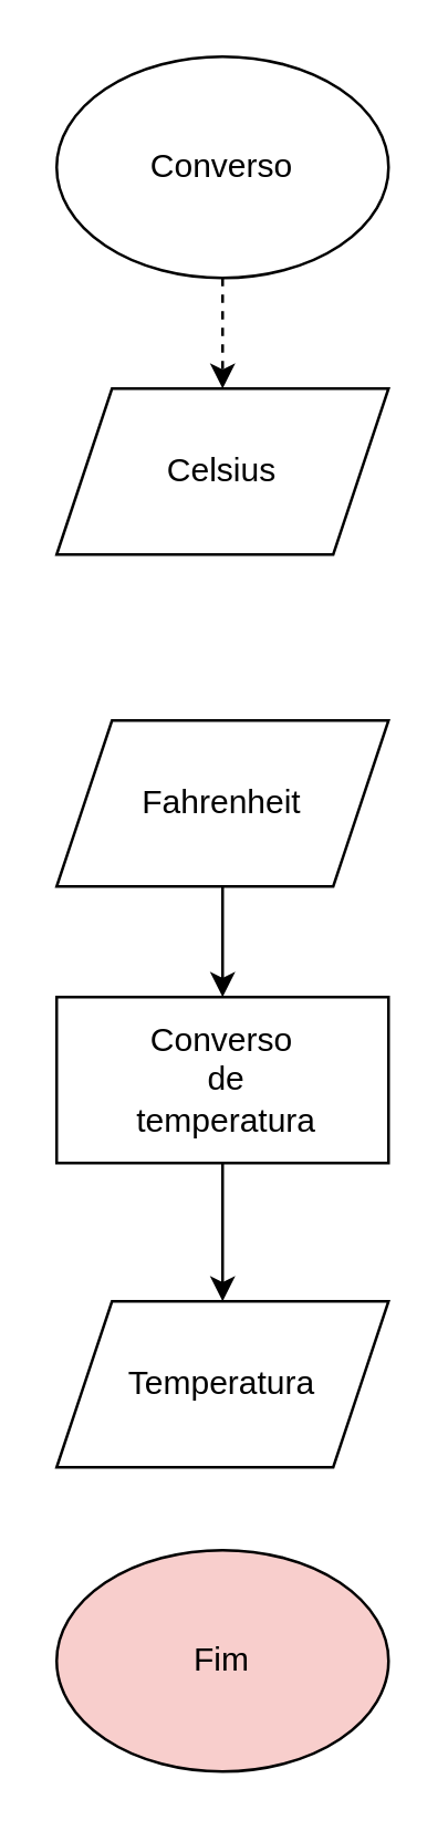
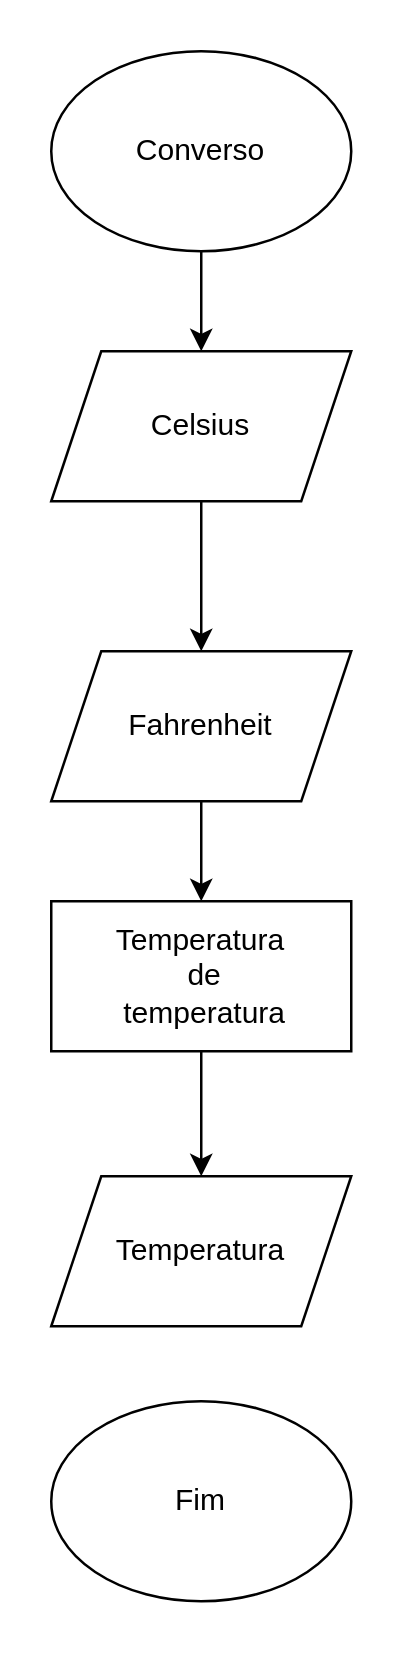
- <mxCell id="2" style="edgeStyle=orthogonalEdgeStyle;rounded=0;orthogonalLoop=1;jettySize=auto;html=1;entryX=0.5;entryY=0;entryDx=0;entryDy=0;dashed=1;" edge="1" parent="1" source="3" target="5"><mxGeometry relative="1" as="geometry" /></mxCell>
+ <mxCell id="2" style="edgeStyle=orthogonalEdgeStyle;rounded=0;orthogonalLoop=1;jettySize=auto;html=1;entryX=0.5;entryY=0;entryDx=0;entryDy=0;" edge="1" parent="1" source="3" target="5"><mxGeometry relative="1" as="geometry" /></mxCell>
+ <mxCell id="4" style="edgeStyle=orthogonalEdgeStyle;rounded=0;orthogonalLoop=1;jettySize=auto;html=1;entryX=0.5;entryY=0;entryDx=0;entryDy=0;" edge="1" parent="1" source="5" target="7"><mxGeometry relative="1" as="geometry" /></mxCell>
- <mxCell id="9" value="Converso&lt;br&gt;&amp;nbsp;de&lt;br&gt;&amp;nbsp;temperatura" style="rounded=0;whiteSpace=wrap;html=1;" vertex="1" parent="1"><mxGeometry x="20" y="360" width="120" height="60" as="geometry" /></mxCell>
+ <mxCell id="9" value="Temperatura&lt;br&gt;&amp;nbsp;de&lt;br&gt;&amp;nbsp;temperatura" style="rounded=0;whiteSpace=wrap;html=1;" vertex="1" parent="1"><mxGeometry x="20" y="360" width="120" height="60" as="geometry" /></mxCell>
- <mxCell id="11" value="Fim" style="ellipse;whiteSpace=wrap;html=1;fillColor=#f8cecc;" vertex="1" parent="1"><mxGeometry x="20" y="560" width="120" height="80" as="geometry" /></mxCell>
+ <mxCell id="11" value="Fim" style="ellipse;whiteSpace=wrap;html=1;" vertex="1" parent="1"><mxGeometry x="20" y="560" width="120" height="80" as="geometry" /></mxCell>
